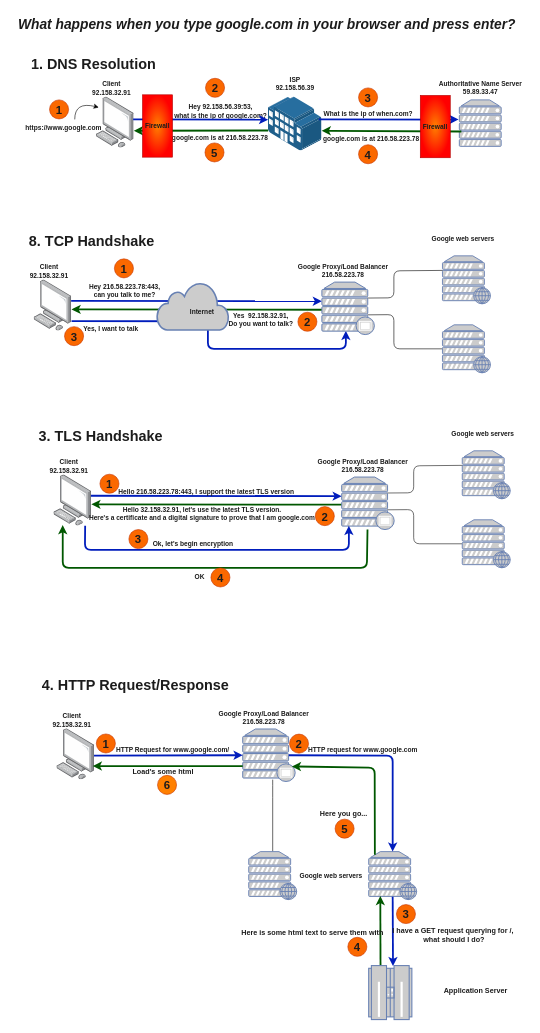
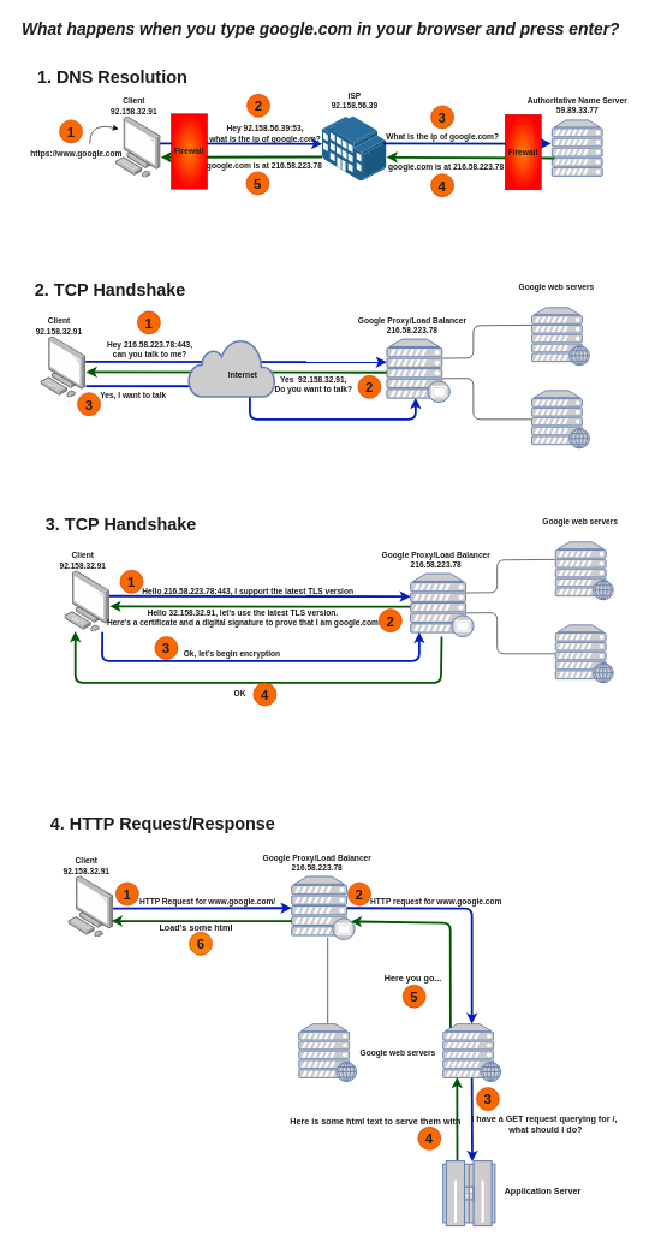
- <mxCell id="20" value="Authoritative Name Server&lt;br&gt;59.89.33.47" style="text;html=1;align=center;verticalAlign=middle;resizable=0;points=[];autosize=1;strokeColor=none;fillColor=none;fontSize=11;fontColor=#1c1c1c;labelBackgroundColor=none;fontStyle=1" parent="19" vertex="1"><mxGeometry x="-3" y="1" width="156" height="38" as="geometry" /></mxCell>
+ <mxCell id="20" value="Authoritative Name Server&lt;br&gt;59.89.33.77" style="text;html=1;align=center;verticalAlign=middle;resizable=0;points=[];autosize=1;strokeColor=none;fillColor=none;fontSize=11;fontColor=#1c1c1c;labelBackgroundColor=none;fontStyle=1" parent="19" vertex="1"><mxGeometry x="-3" y="1" width="156" height="38" as="geometry" /></mxCell>
- <mxCell id="8" value="What is the ip of when.com?" style="text;html=1;align=center;verticalAlign=middle;resizable=0;points=[];autosize=1;strokeColor=none;fillColor=none;fontSize=11;fontColor=#1c1c1c;labelBackgroundColor=none;fontStyle=1" parent="6" vertex="1"><mxGeometry x="486" y="90.55" width="174" height="25" as="geometry" /></mxCell>
+ <mxCell id="8" value="What is the ip of google.com?" style="text;html=1;align=center;verticalAlign=middle;resizable=0;points=[];autosize=1;strokeColor=none;fillColor=none;fontSize=11;fontColor=#1c1c1c;labelBackgroundColor=none;fontStyle=1" parent="6" vertex="1"><mxGeometry x="486" y="90.55" width="174" height="25" as="geometry" /></mxCell>
- <mxCell id="56" value="&lt;font style=&quot;font-size: 24px;&quot;&gt;&lt;span&gt;8. TCP Handshake&lt;/span&gt;&lt;/font&gt;" style="text;html=1;align=center;verticalAlign=middle;resizable=0;points=[];autosize=1;strokeColor=none;fillColor=none;fontColor=#1c1c1c;labelBackgroundColor=none;fontStyle=1" vertex="1" parent="32"><mxGeometry x="2" width="227" height="41" as="geometry" /></mxCell>
+ <mxCell id="56" value="&lt;font style=&quot;font-size: 24px;&quot;&gt;&lt;span&gt;2. TCP Handshake&lt;/span&gt;&lt;/font&gt;" style="text;html=1;align=center;verticalAlign=middle;resizable=0;points=[];autosize=1;strokeColor=none;fillColor=none;fontColor=#1c1c1c;labelBackgroundColor=none;fontStyle=1" vertex="1" parent="32"><mxGeometry x="2" width="227" height="41" as="geometry" /></mxCell>
- <mxCell id="80" value="&lt;font style=&quot;font-size: 24px;&quot;&gt;&lt;span&gt;3. TLS Handshake&lt;/span&gt;&lt;/font&gt;" style="text;html=1;align=center;verticalAlign=middle;resizable=0;points=[];autosize=1;strokeColor=none;fillColor=none;fontColor=#1c1c1c;labelBackgroundColor=none;fontStyle=1" vertex="1" parent="58"><mxGeometry x="3" width="225" height="41" as="geometry" /></mxCell>
+ <mxCell id="80" value="&lt;font style=&quot;font-size: 24px;&quot;&gt;&lt;span&gt;3. TCP Handshake&lt;/span&gt;&lt;/font&gt;" style="text;html=1;align=center;verticalAlign=middle;resizable=0;points=[];autosize=1;strokeColor=none;fillColor=none;fontColor=#1c1c1c;labelBackgroundColor=none;fontStyle=1" vertex="1" parent="58"><mxGeometry x="3" width="225" height="41" as="geometry" /></mxCell>
- <mxCell id="110" value="&lt;font style=&quot;font-size: 12px;&quot;&gt;Application Server&lt;br&gt;&lt;/font&gt;" style="text;html=1;align=center;verticalAlign=middle;resizable=0;points=[];autosize=1;strokeColor=none;fillColor=none;fontSize=24;fontColor=#1c1c1c;labelBackgroundColor=none;fontStyle=1" vertex="1" parent="84"><mxGeometry x="690" y="510" width="124" height="41" as="geometry" /></mxCell>
+ <mxCell id="110" value="&lt;font style=&quot;font-size: 12px;&quot;&gt;Application Server&lt;br&gt;&lt;/font&gt;" style="text;html=1;align=center;verticalAlign=middle;resizable=0;points=[];autosize=1;strokeColor=none;fillColor=none;fontSize=24;fontColor=#1c1c1c;labelBackgroundColor=none;fontStyle=1" vertex="1" parent="84"><mxGeometry x="650" y="510" width="124" height="41" as="geometry" /></mxCell>
